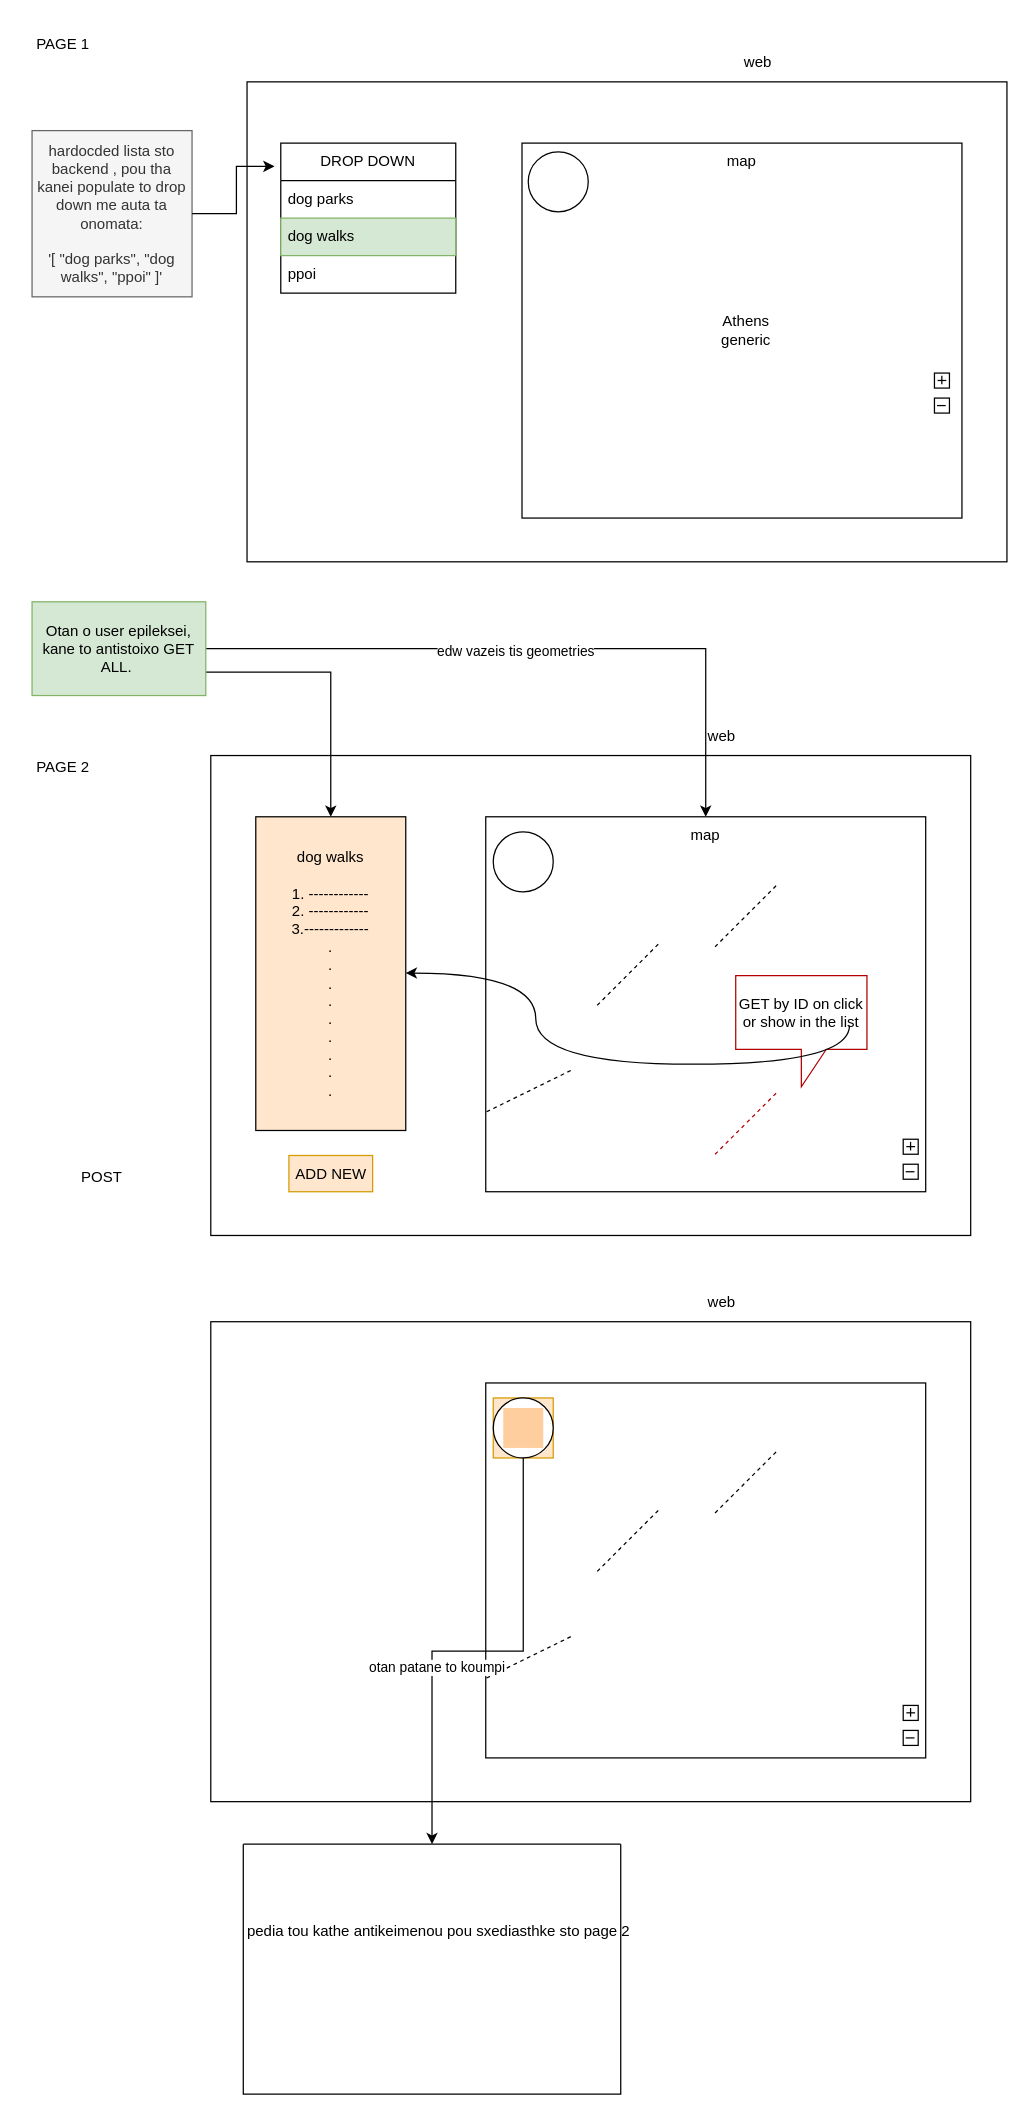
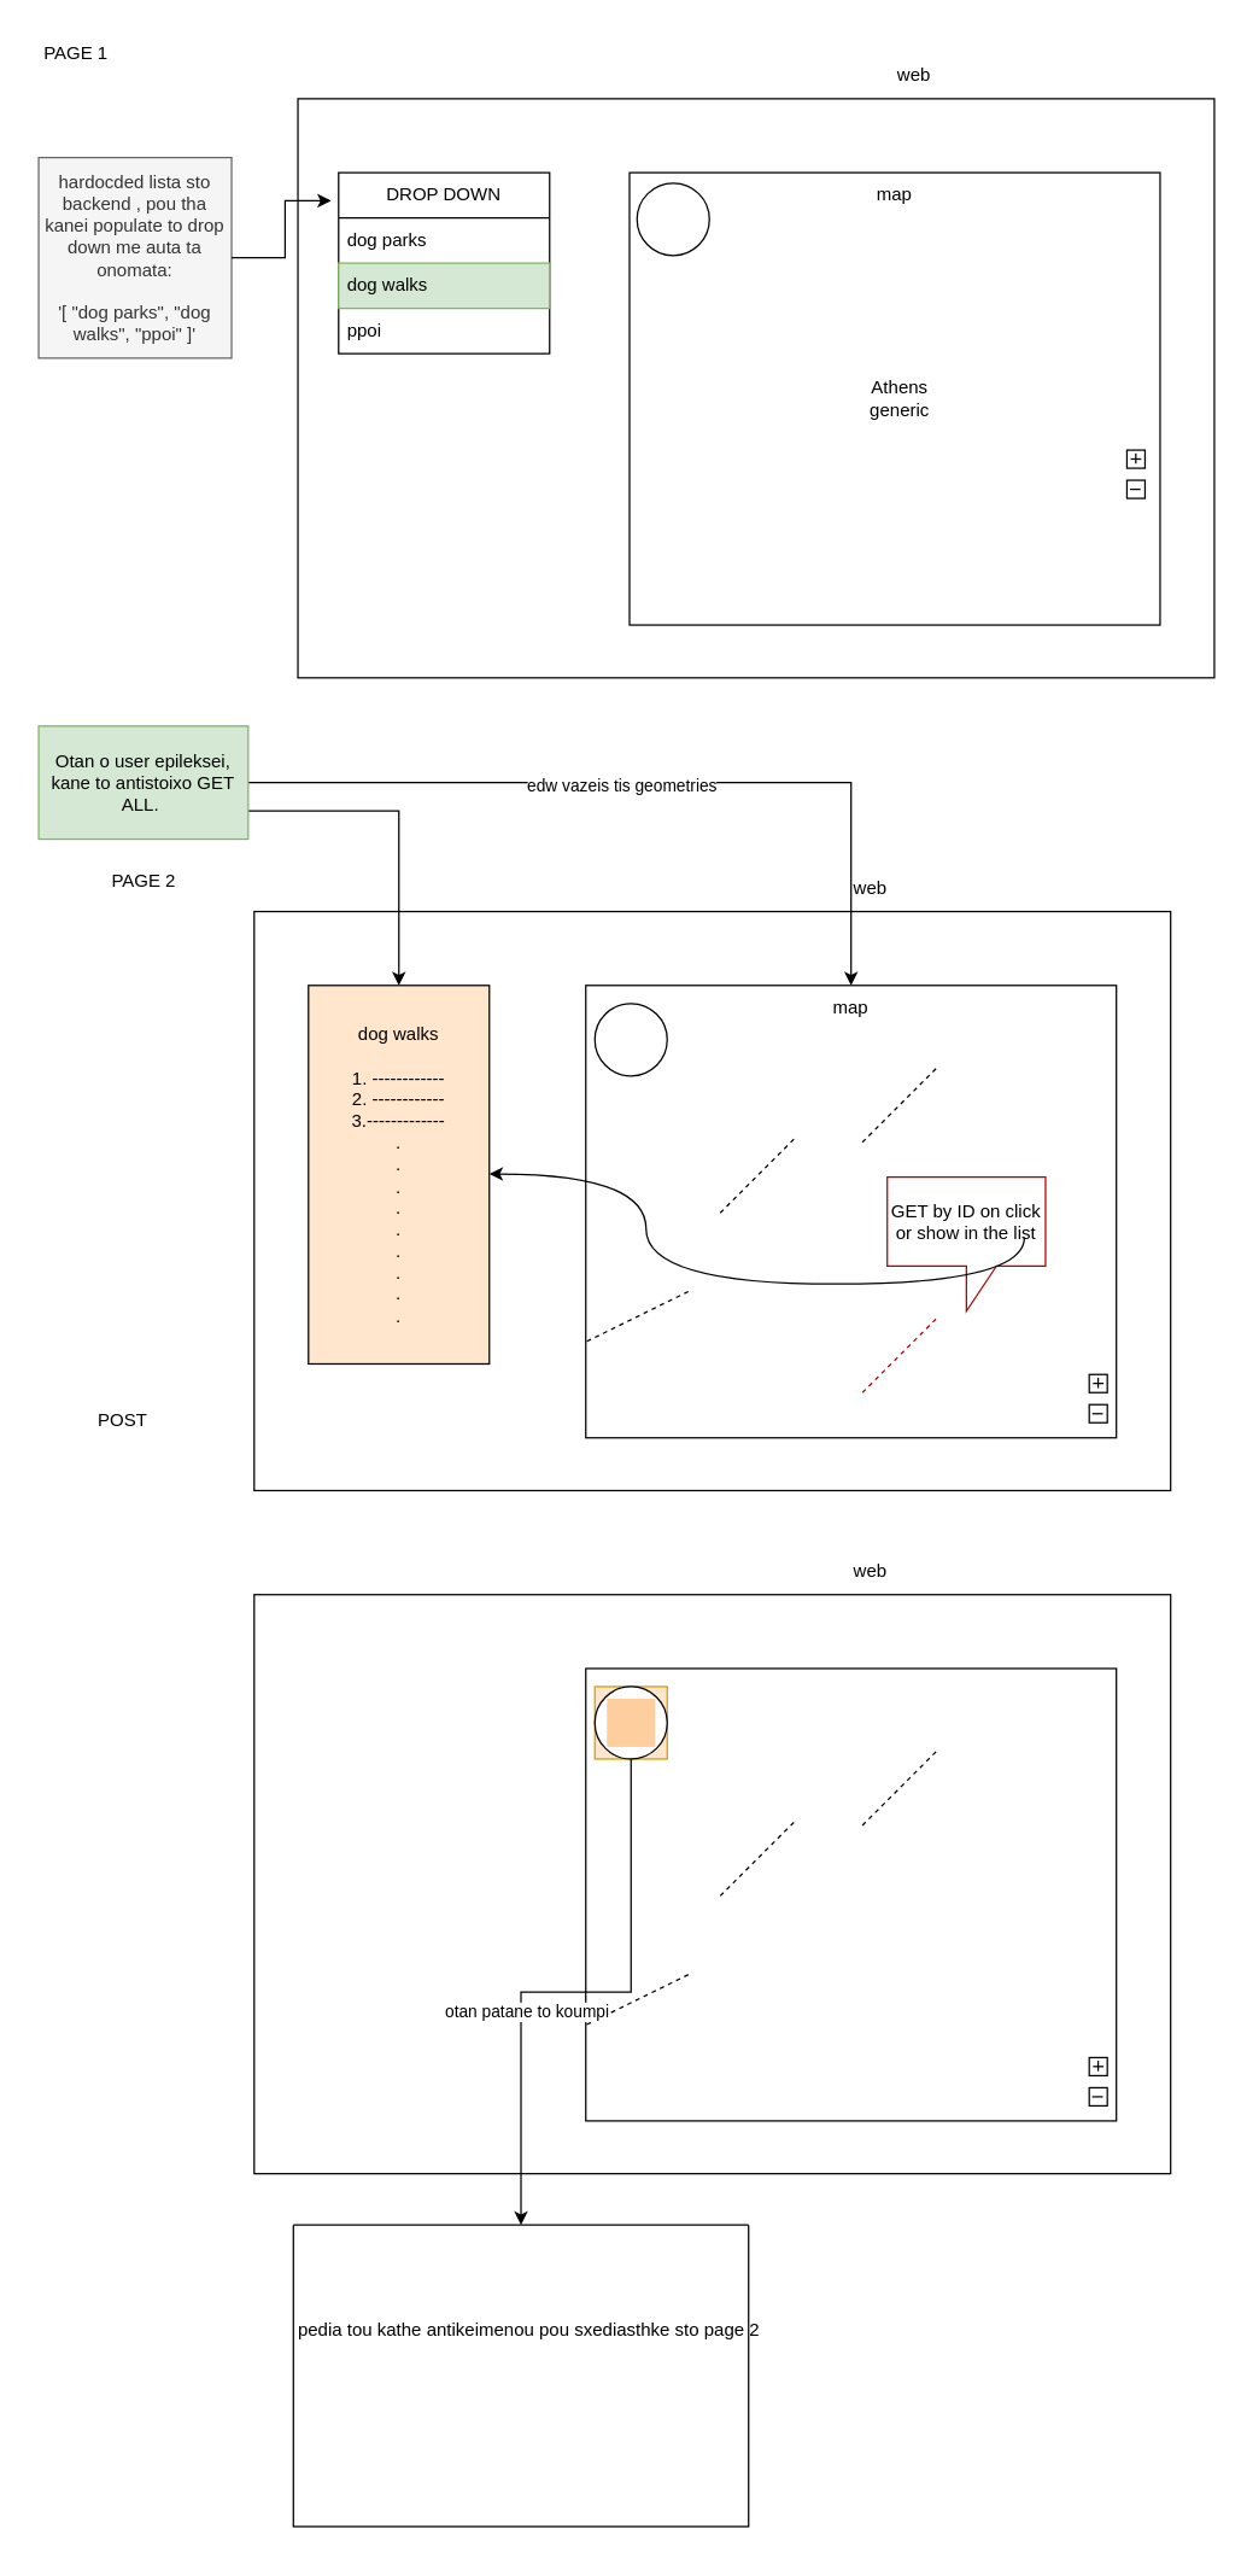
- <mxCell id="36" value="PAGE 2" style="text;html=1;align=center;verticalAlign=middle;whiteSpace=wrap;rounded=0;" vertex="1" parent="1"><mxGeometry x="20" y="599" width="60" height="30" as="geometry" /></mxCell>
+ <mxCell id="36" value="PAGE 2" style="text;html=1;align=center;verticalAlign=middle;whiteSpace=wrap;rounded=0;" vertex="1" parent="1"><mxGeometry x="65" y="569" width="60" height="30" as="geometry" /></mxCell>
- <mxCell id="43" value="ADD NEW" style="rounded=0;whiteSpace=wrap;html=1;fillColor=#ffe6cc;strokeColor=#d79b00;" vertex="1" parent="1"><mxGeometry x="230.5" y="924" width="67" height="29" as="geometry" /></mxCell>
